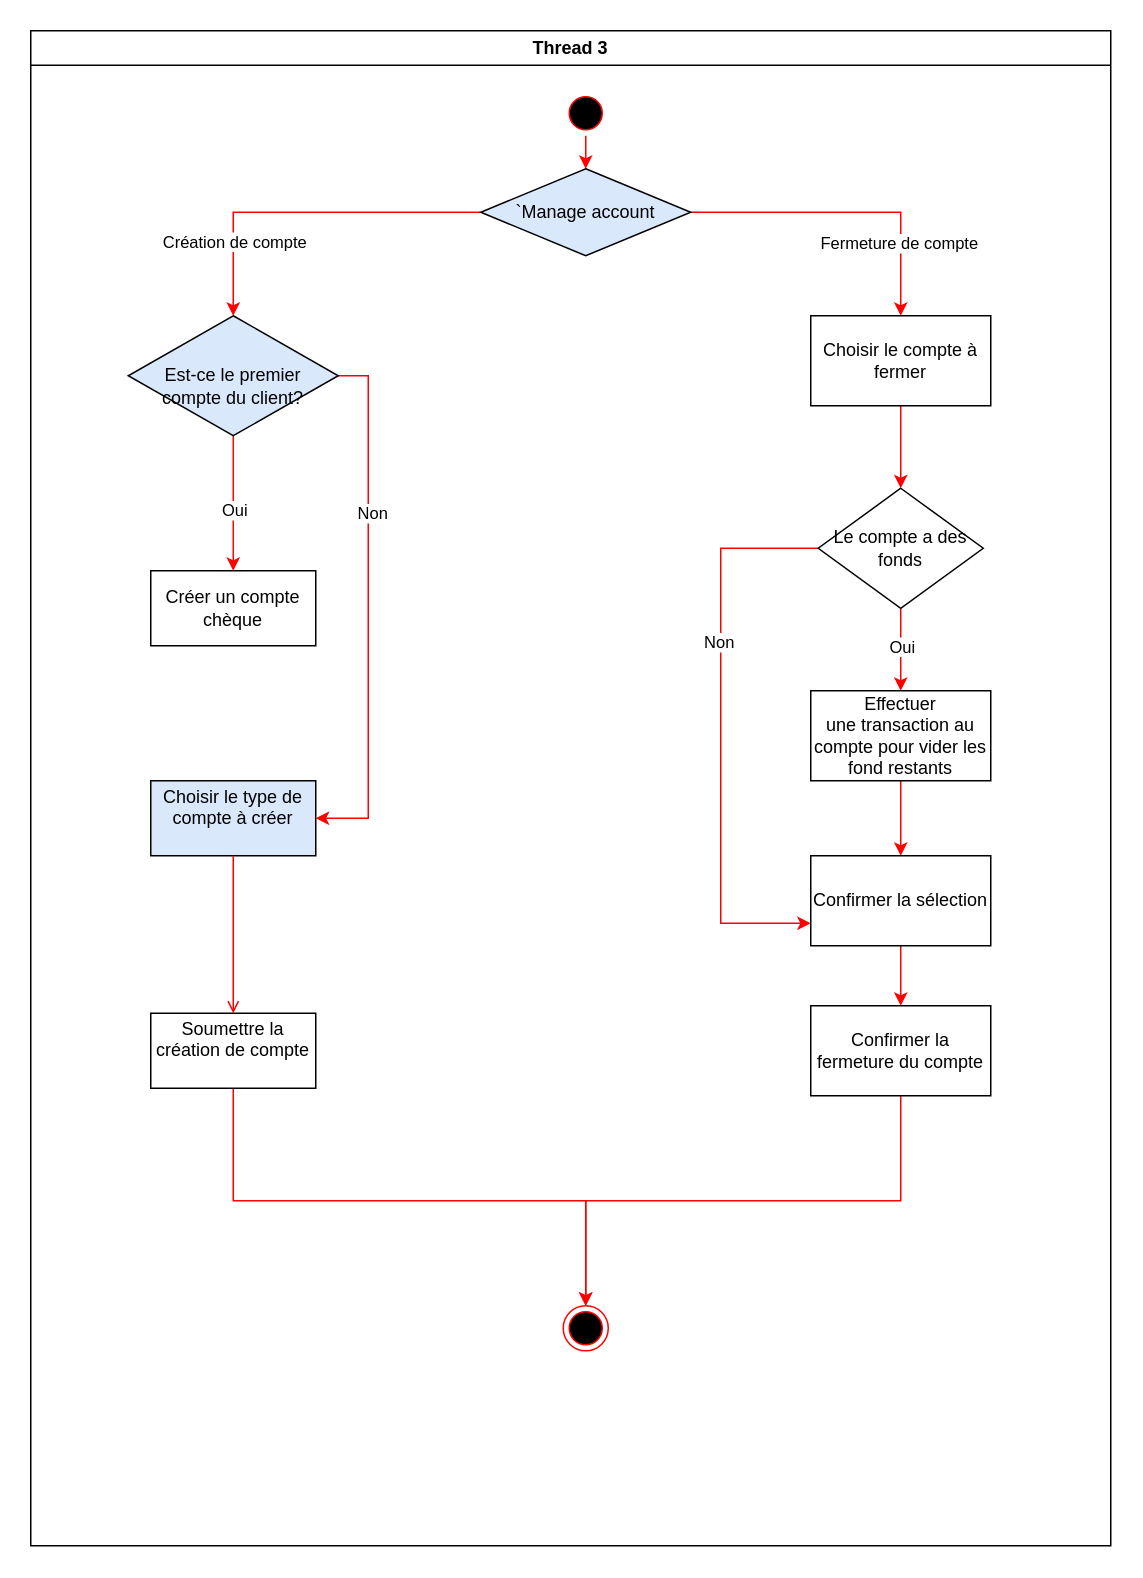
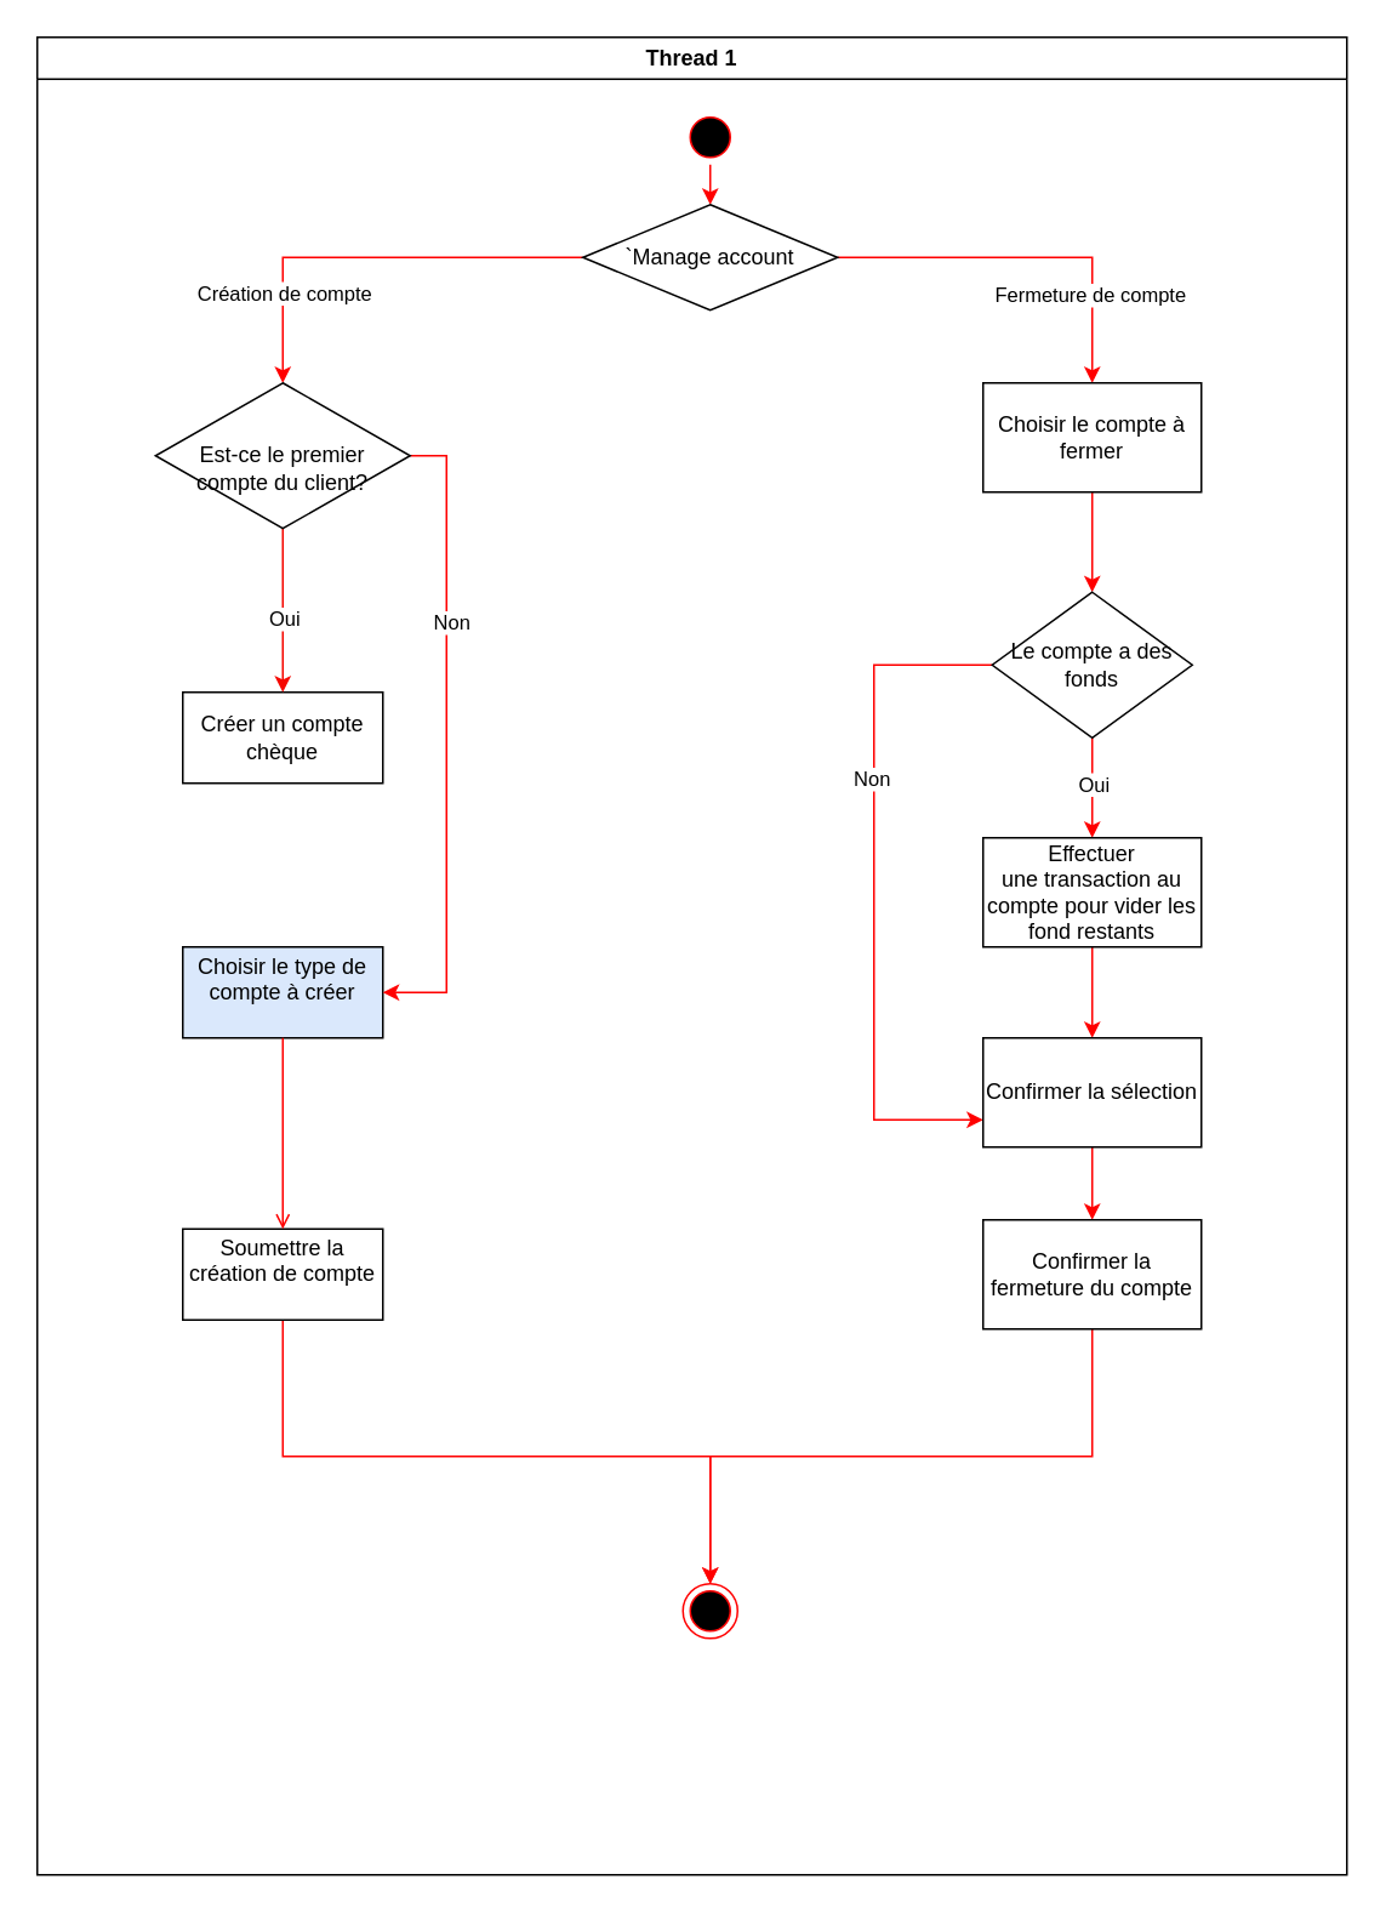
- <mxCell id="2" value="Thread 3" style="swimlane;whiteSpace=wrap" parent="1" vertex="1"><mxGeometry x="20" y="20" width="720" height="1010" as="geometry" /></mxCell>
+ <mxCell id="2" value="Thread 1" style="swimlane;whiteSpace=wrap" parent="1" vertex="1"><mxGeometry x="20" y="20" width="720" height="1010" as="geometry" /></mxCell>
- <mxCell id="15" value="`Manage account" style="rhombus;whiteSpace=wrap;html=1;fillColor=#dae8fc;" parent="2" vertex="1"><mxGeometry x="300" y="92" width="140" height="58" as="geometry" /></mxCell>
+ <mxCell id="15" value="`Manage account" style="rhombus;whiteSpace=wrap;html=1;" parent="2" vertex="1"><mxGeometry x="300" y="92" width="140" height="58" as="geometry" /></mxCell>
- <mxCell id="20" value="&lt;br&gt;Est-ce le premier compte du client?" style="rhombus;whiteSpace=wrap;html=1;spacing=7;fillColor=#dae8fc;" vertex="1" parent="2"><mxGeometry x="65" y="190" width="140" height="80" as="geometry" /></mxCell>
+ <mxCell id="20" value="&lt;br&gt;Est-ce le premier compte du client?" style="rhombus;whiteSpace=wrap;html=1;spacing=7;" vertex="1" parent="2"><mxGeometry x="65" y="190" width="140" height="80" as="geometry" /></mxCell>
